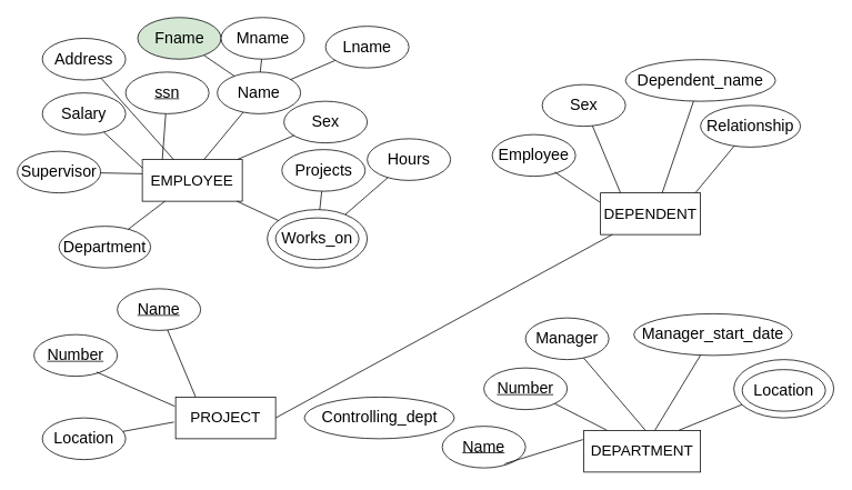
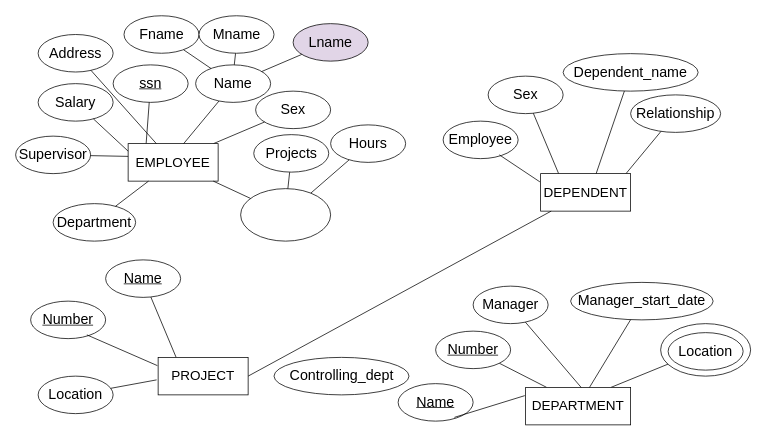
- <mxCell id="41" value="Fname" style="ellipse;whiteSpace=wrap;html=1;fontSize=19;fillColor=#d5e8d4;" parent="1" vertex="1"><mxGeometry x="164.5" y="20.5" width="100" height="50" as="geometry" /></mxCell>
+ <mxCell id="41" value="Fname" style="ellipse;whiteSpace=wrap;html=1;fontSize=19;" parent="1" vertex="1"><mxGeometry x="164.5" y="20.5" width="100" height="50" as="geometry" /></mxCell>
- <mxCell id="39" value="Lname" style="ellipse;whiteSpace=wrap;html=1;fontSize=19;" parent="1" vertex="1"><mxGeometry x="390" y="31" width="100" height="50" as="geometry" /></mxCell>
+ <mxCell id="39" value="Lname" style="ellipse;whiteSpace=wrap;html=1;fontSize=19;fillColor=#e1d5e7;" parent="1" vertex="1"><mxGeometry x="390" y="31" width="100" height="50" as="geometry" /></mxCell>
- <mxCell id="47" value="Works_on" style="ellipse;whiteSpace=wrap;html=1;fontSize=19;" parent="1" vertex="1"><mxGeometry x="330" y="261" width="100" height="50" as="geometry" /></mxCell>
